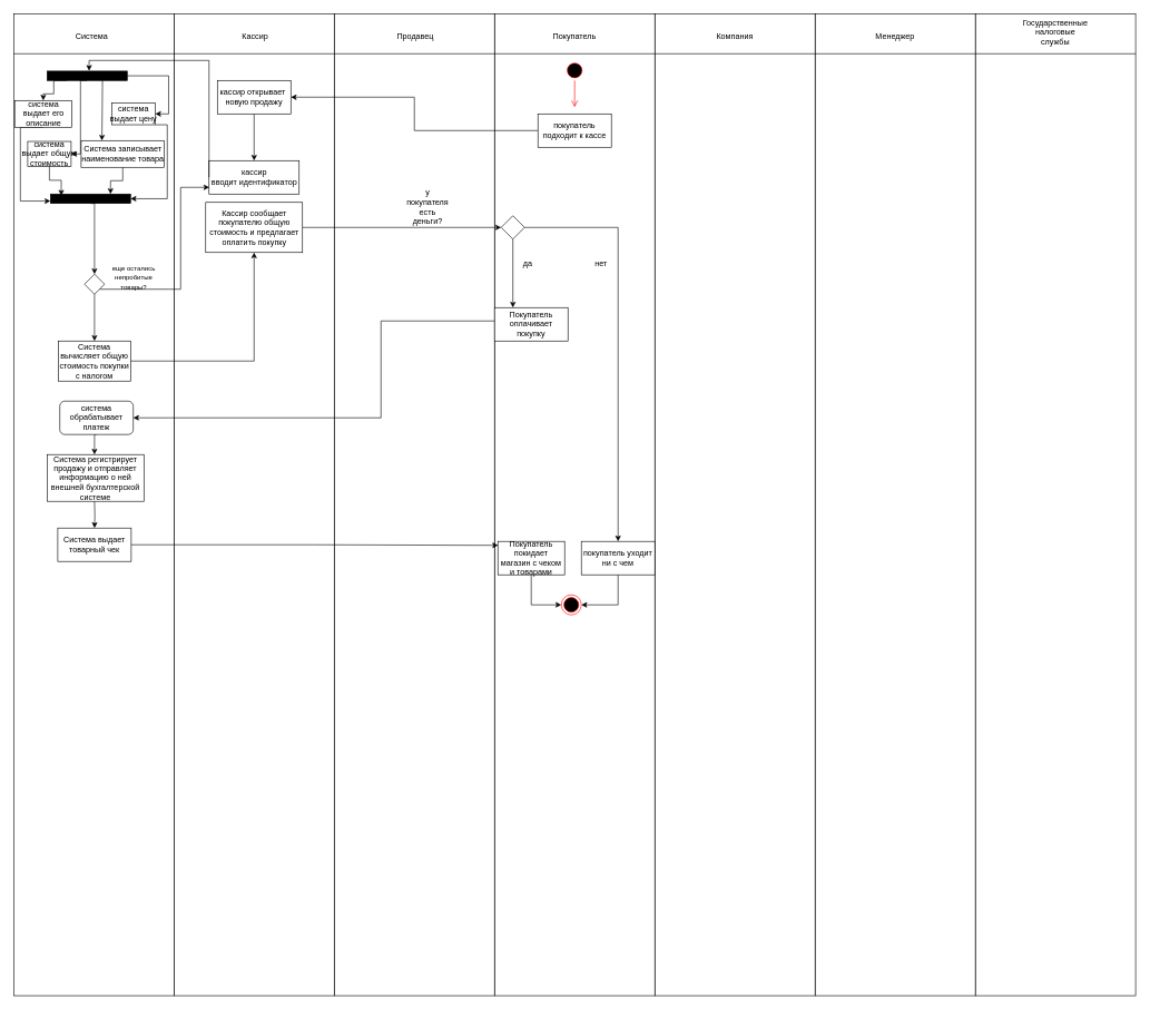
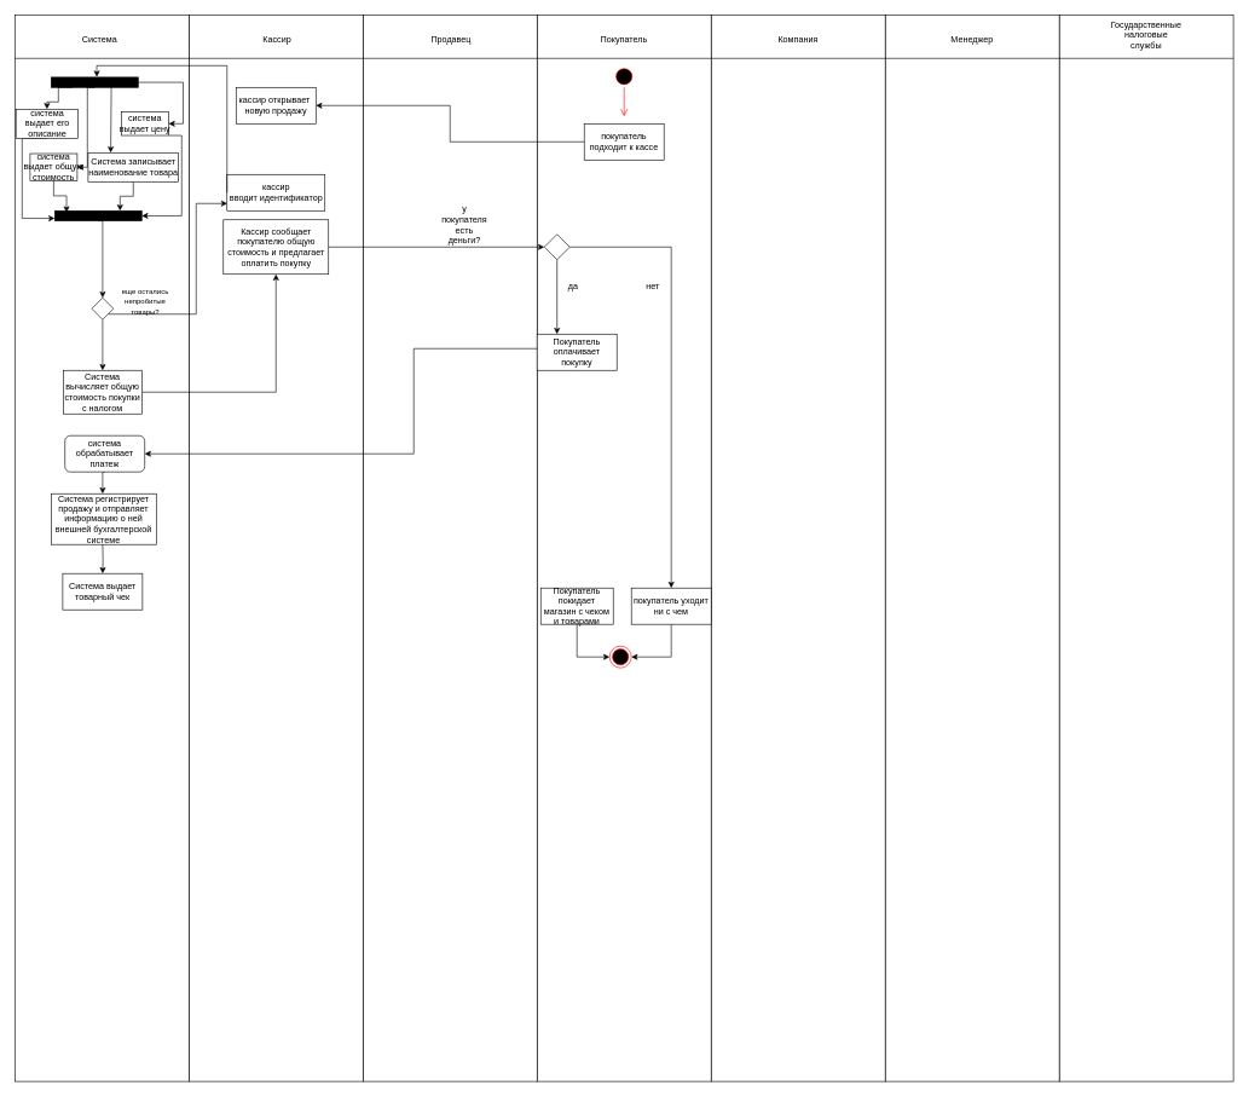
- <mxCell id="19" style="edgeStyle=orthogonalEdgeStyle;rounded=0;orthogonalLoop=1;jettySize=auto;html=1;exitX=0.5;exitY=1;exitDx=0;exitDy=0;entryX=0.5;entryY=0;entryDx=0;entryDy=0;" edge="1" parent="1" source="20" target="18"><mxGeometry relative="1" as="geometry" /></mxCell>
- <mxCell id="39" style="edgeStyle=orthogonalEdgeStyle;rounded=0;orthogonalLoop=1;jettySize=auto;html=1;exitX=1;exitY=0.5;exitDx=0;exitDy=0;entryX=0.004;entryY=0.118;entryDx=0;entryDy=0;entryPerimeter=0;" edge="1" parent="1" source="40" target="42"><mxGeometry relative="1" as="geometry" /></mxCell>
